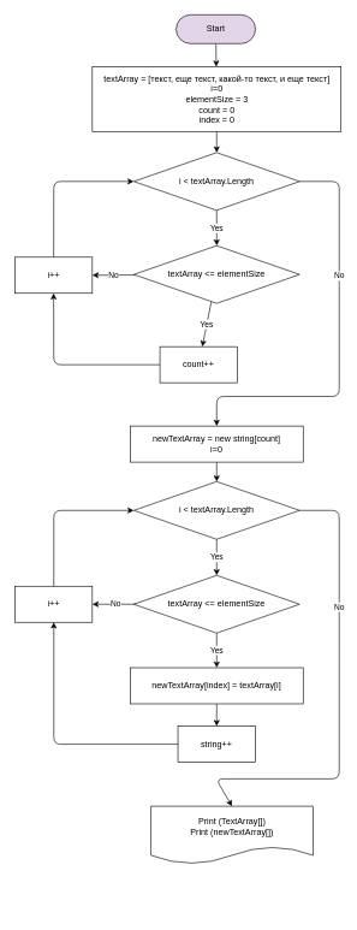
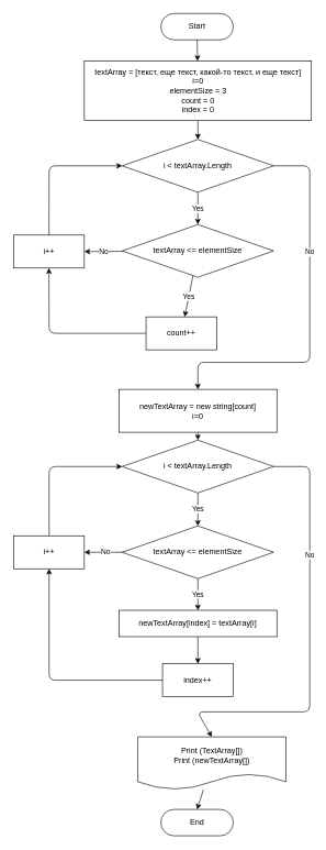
- <mxCell id="3" value="Start" style="rounded=1;whiteSpace=wrap;html=1;arcSize=50;fillColor=#e1d5e7;" parent="1" vertex="1"><mxGeometry x="243.75" y="20" width="110" height="40" as="geometry" /></mxCell>
+ <mxCell id="3" value="Start" style="rounded=1;whiteSpace=wrap;html=1;arcSize=50;" parent="1" vertex="1"><mxGeometry x="243.75" y="20" width="110" height="40" as="geometry" /></mxCell>
- <mxCell id="18" value="newTextArray = new string[count]&lt;br&gt;i=0" style="rounded=0;whiteSpace=wrap;html=1;" parent="1" vertex="1"><mxGeometry x="180" y="590" width="240" height="50" as="geometry" /></mxCell>
+ <mxCell id="18" value="newTextArray = new string[count]&lt;br&gt;i=0" style="rounded=0;whiteSpace=wrap;html=1;" parent="1" vertex="1"><mxGeometry x="180" y="590" width="240" height="65" as="geometry" /></mxCell>
- <mxCell id="20" value="newTextArray[index] = textArray[i]" style="rounded=0;whiteSpace=wrap;html=1;" parent="1" vertex="1"><mxGeometry x="180.01" y="925" width="240" height="50" as="geometry" /></mxCell>
+ <mxCell id="20" value="newTextArray[index] = textArray[i]" style="rounded=0;whiteSpace=wrap;html=1;" parent="1" vertex="1"><mxGeometry x="180.01" y="925" width="240" height="40" as="geometry" /></mxCell>
- <mxCell id="22" value="string++" style="rounded=0;whiteSpace=wrap;html=1;" parent="1" vertex="1"><mxGeometry x="246.26" y="1006" width="107.5" height="50" as="geometry" /></mxCell>
+ <mxCell id="22" value="index++" style="rounded=0;whiteSpace=wrap;html=1;" parent="1" vertex="1"><mxGeometry x="246.26" y="1006" width="107.5" height="50" as="geometry" /></mxCell>
+ <mxCell id="26" style="edgeStyle=none;html=1;entryX=0.5;entryY=0;entryDx=0;entryDy=0;" parent="1" source="27" target="28" edge="1"><mxGeometry relative="1" as="geometry" /></mxCell>
+ <mxCell id="28" value="End" style="rounded=1;whiteSpace=wrap;html=1;arcSize=50;" parent="1" vertex="1"><mxGeometry x="243.75" y="1227" width="110" height="40" as="geometry" /></mxCell>
